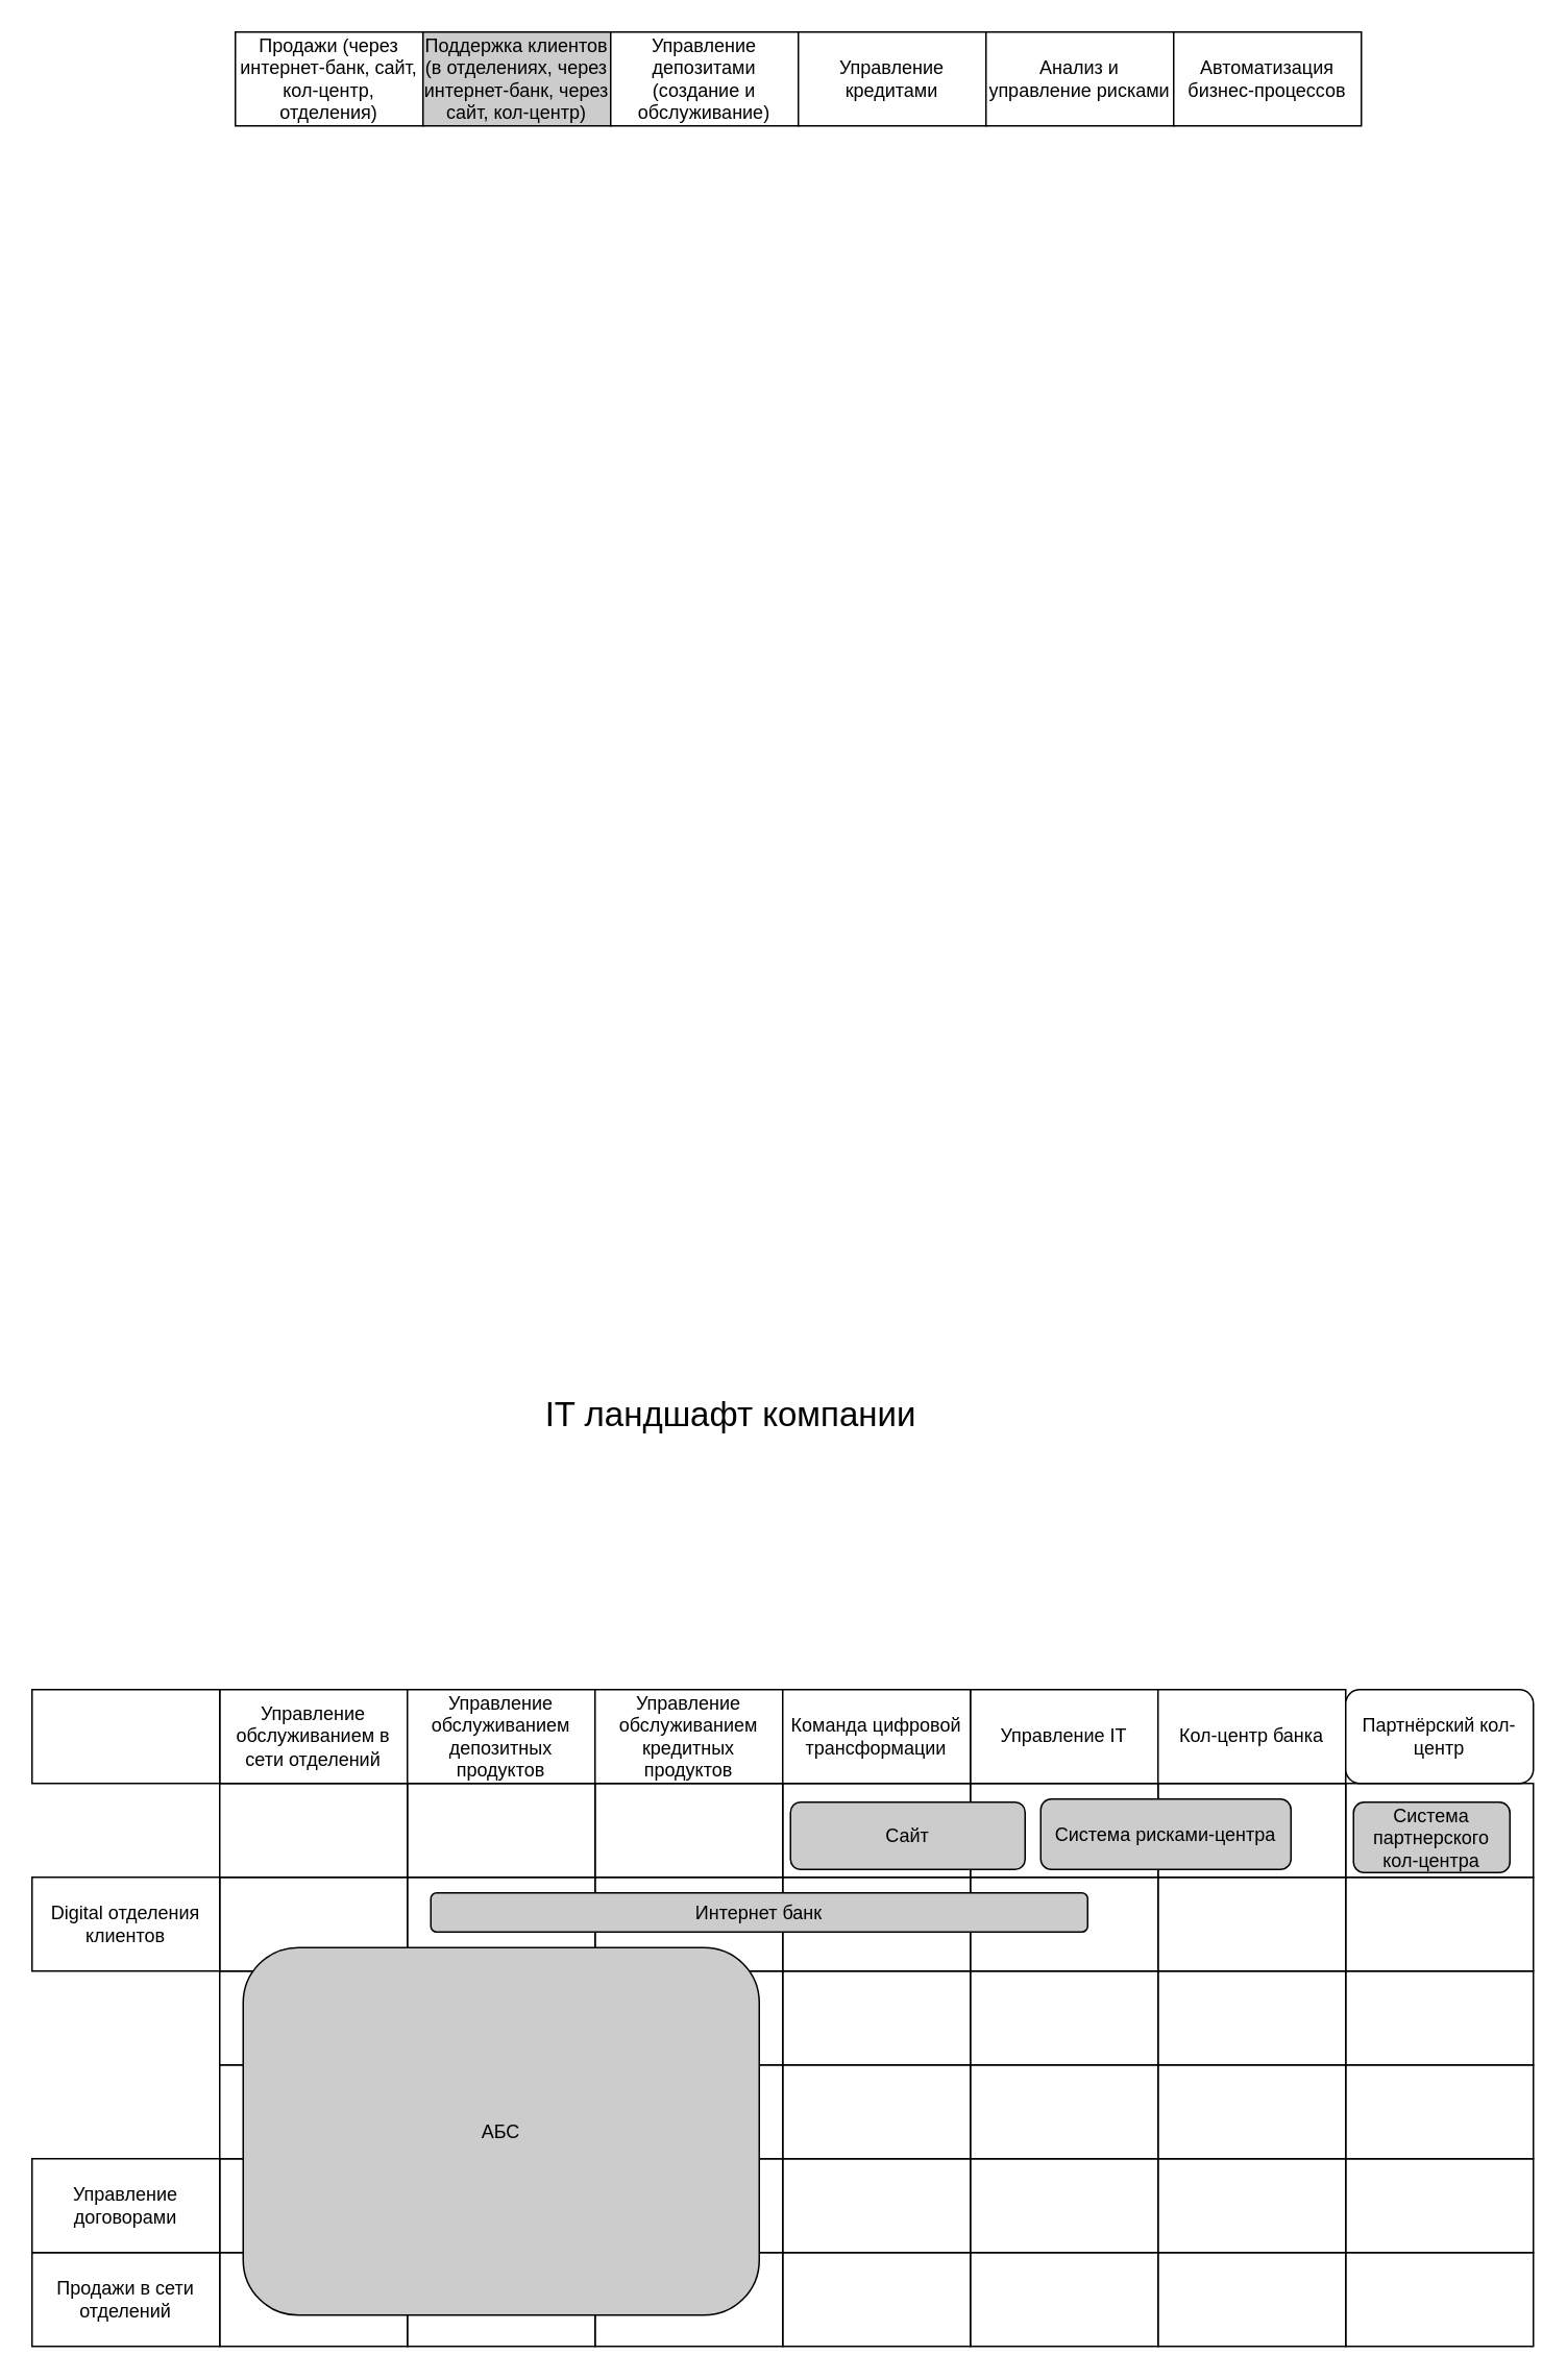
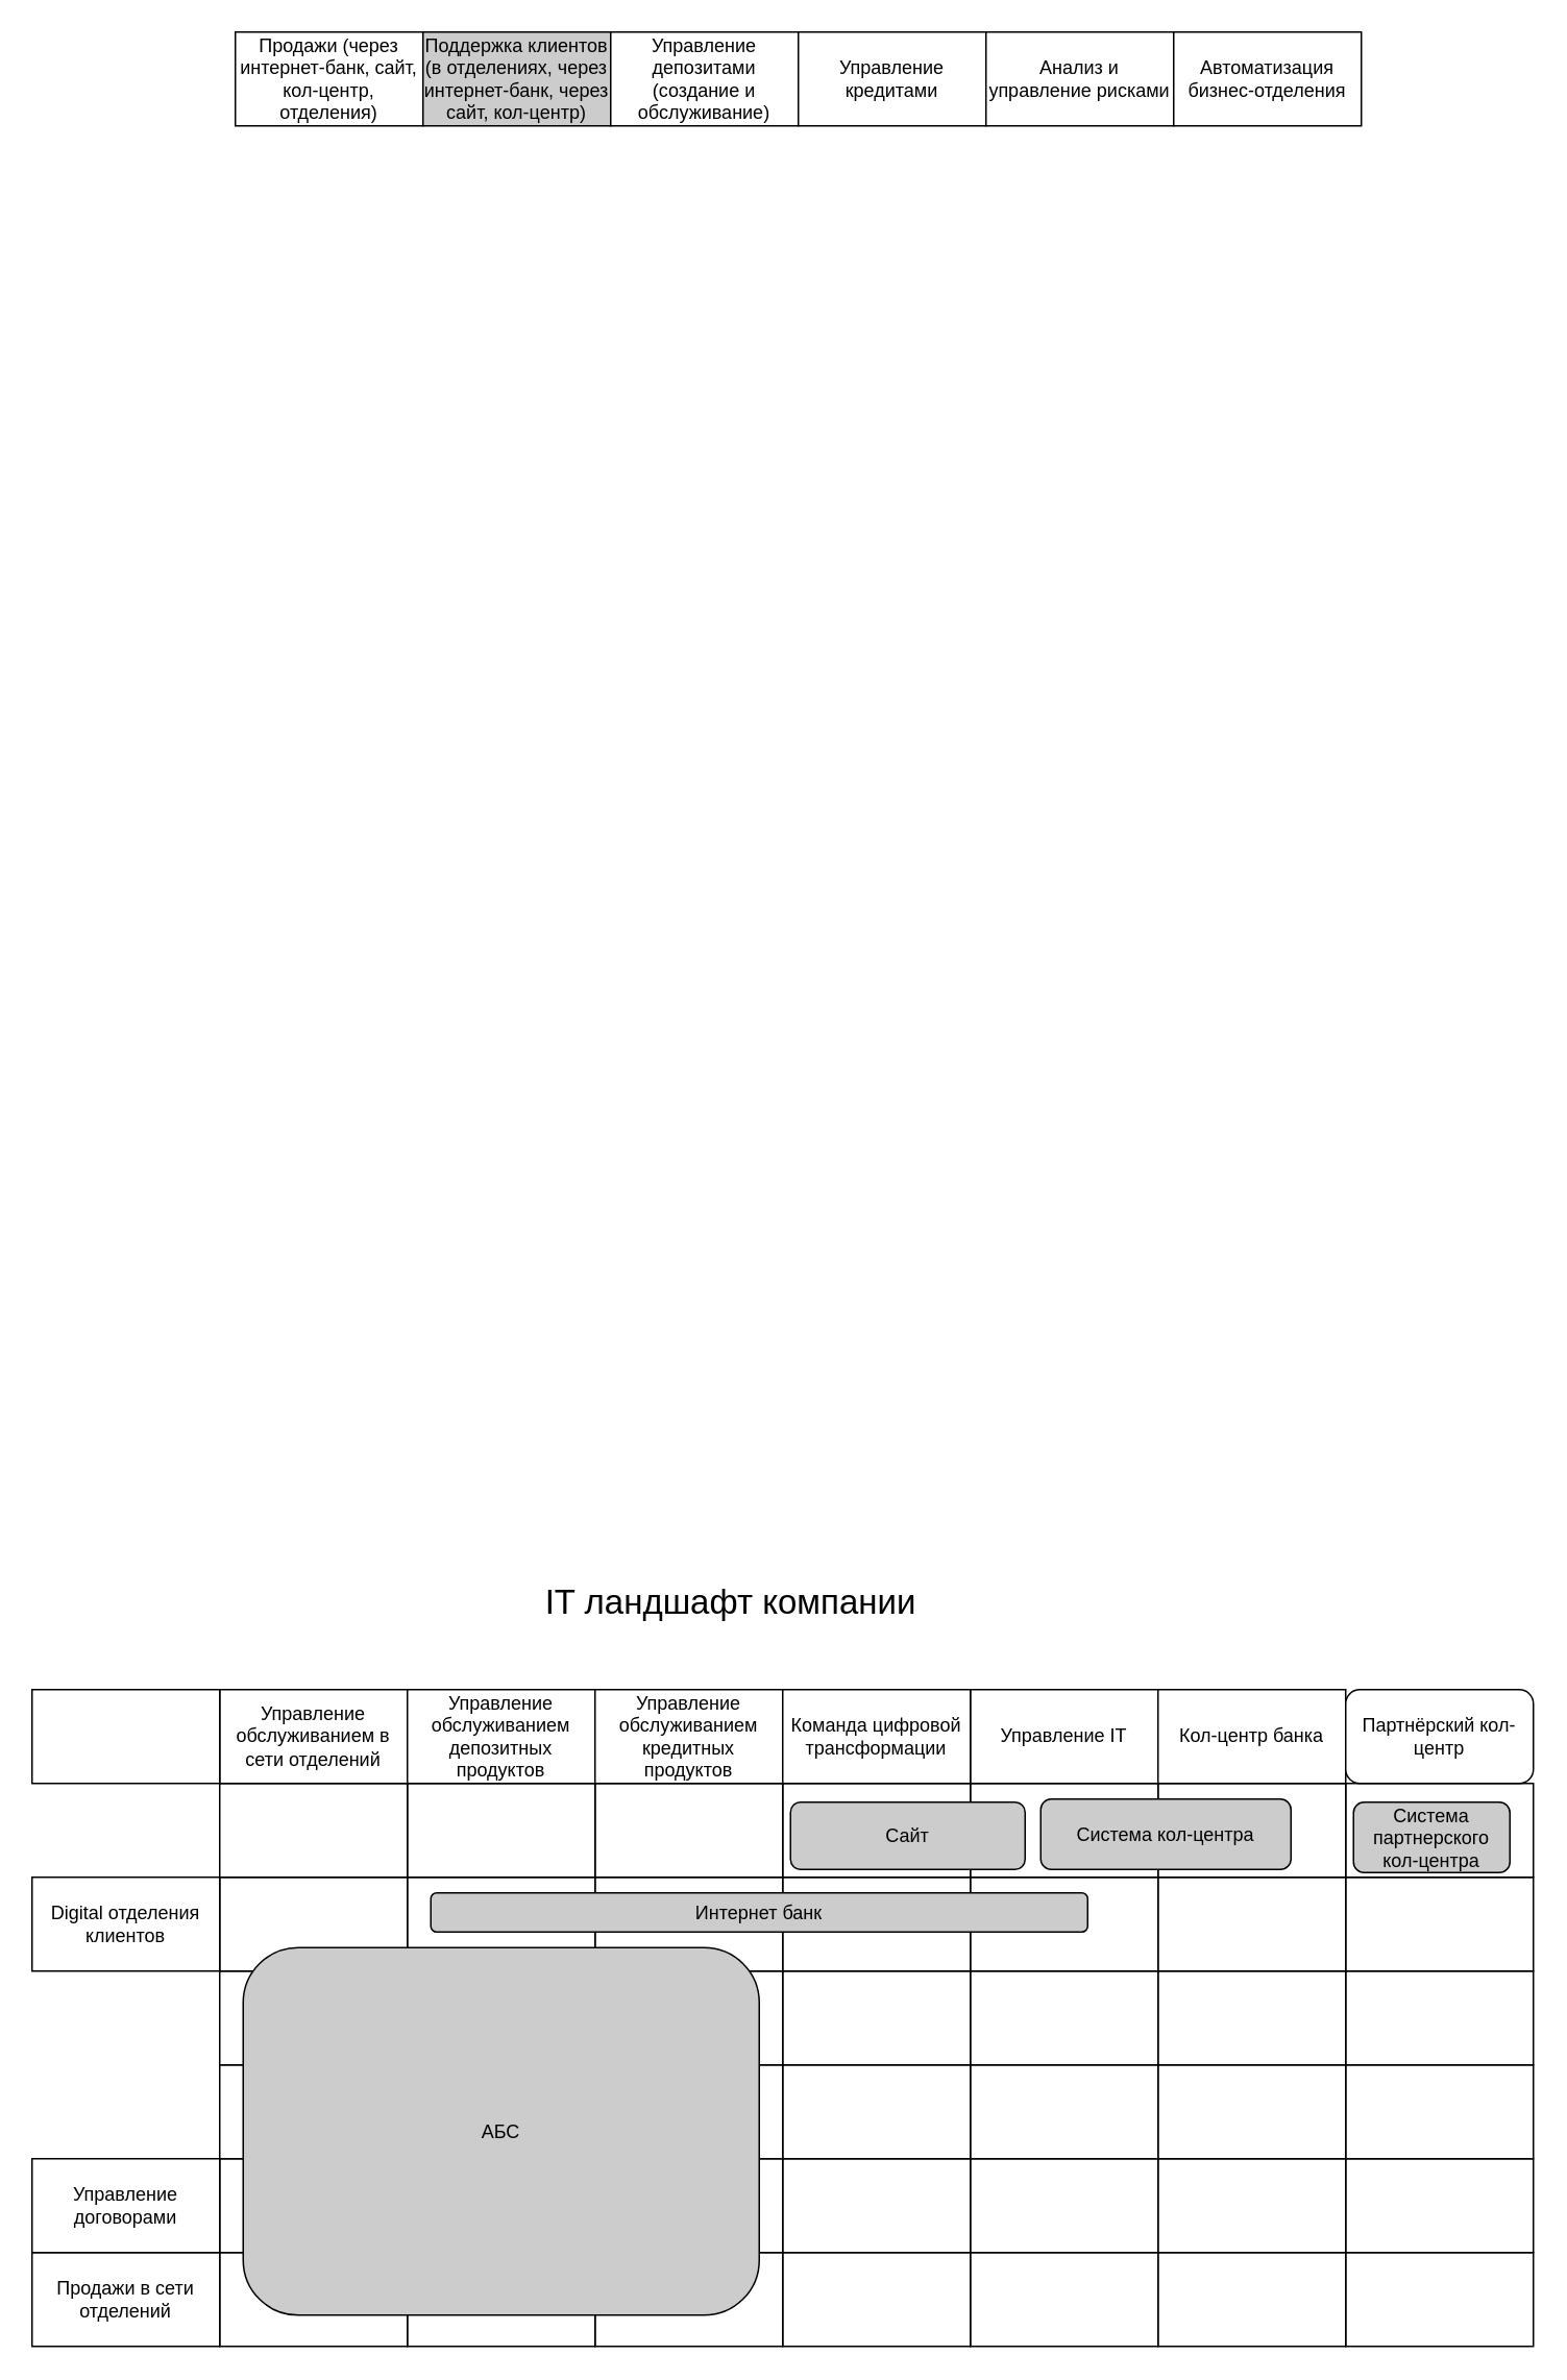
- <mxCell id="14" value="Автоматизация бизнес-процессов" style="rounded=0;whiteSpace=wrap;html=1;" parent="1" vertex="1"><mxGeometry x="750" y="20" width="120" height="60" as="geometry" /></mxCell>
+ <mxCell id="14" value="Автоматизация бизнес-отделения" style="rounded=0;whiteSpace=wrap;html=1;" parent="1" vertex="1"><mxGeometry x="750" y="20" width="120" height="60" as="geometry" /></mxCell>
- <mxCell id="67" value="&lt;font style=&quot;font-size: 22px;&quot;&gt;IT ландшафт компании&lt;/font&gt;" style="text;html=1;align=center;verticalAlign=middle;whiteSpace=wrap;rounded=0;" vertex="1" parent="1"><mxGeometry x="334" y="890" width="266" height="30" as="geometry" /></mxCell>
+ <mxCell id="67" value="&lt;font style=&quot;font-size: 22px;&quot;&gt;IT ландшафт компании&lt;/font&gt;" style="text;html=1;align=center;verticalAlign=middle;whiteSpace=wrap;rounded=0;" vertex="1" parent="1"><mxGeometry x="334" y="1010" width="266" height="30" as="geometry" /></mxCell>
- <mxCell id="63" value="Система рисками-центра" style="rounded=1;whiteSpace=wrap;html=1;fillColor=#CCCCCC;" vertex="1" parent="19"><mxGeometry x="525" y="10" width="160" height="45" as="geometry" /></mxCell>
+ <mxCell id="63" value="Система кол-центра" style="rounded=1;whiteSpace=wrap;html=1;fillColor=#CCCCCC;" vertex="1" parent="19"><mxGeometry x="525" y="10" width="160" height="45" as="geometry" /></mxCell>
